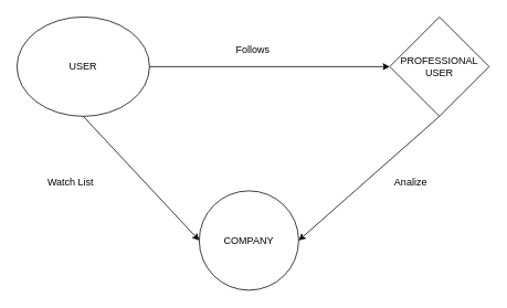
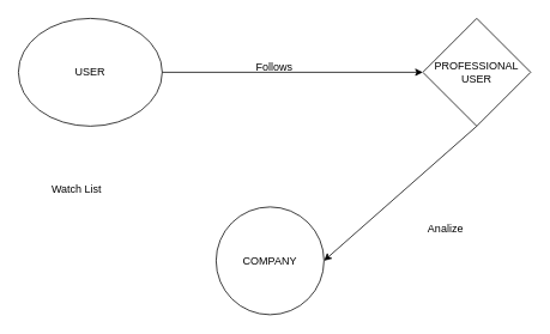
- <mxCell id="9" value="Follows" style="text;html=1;strokeColor=none;fillColor=none;align=center;verticalAlign=middle;whiteSpace=wrap;rounded=0;" parent="1" vertex="1"><mxGeometry x="270" y="50" width="70" height="20" as="geometry" /></mxCell>
+ <mxCell id="9" value="Follows" style="text;html=1;strokeColor=none;fillColor=none;align=center;verticalAlign=middle;whiteSpace=wrap;rounded=0;" parent="1" vertex="1"><mxGeometry x="270" y="65" width="70" height="20" as="geometry" /></mxCell>
- <mxCell id="7" value="" style="endArrow=classic;html=1;exitX=0.5;exitY=1;exitDx=0;exitDy=0;entryX=0;entryY=0.5;entryDx=0;entryDy=0;" parent="1" source="2" target="4" edge="1"><mxGeometry width="50" height="50" relative="1" as="geometry"><mxPoint x="230" y="190" as="sourcePoint" /><mxPoint x="280" y="140" as="targetPoint" /></mxGeometry></mxCell>
- <mxCell id="10" value="Watch List" style="text;html=1;strokeColor=none;fillColor=none;align=center;verticalAlign=middle;whiteSpace=wrap;rounded=0;" parent="1" vertex="1"><mxGeometry x="50" y="210" width="70" height="20" as="geometry" /></mxCell>
+ <mxCell id="10" value="Watch List" style="text;html=1;strokeColor=none;fillColor=none;align=center;verticalAlign=middle;whiteSpace=wrap;rounded=0;" parent="1" vertex="1"><mxGeometry x="50" y="200" width="70" height="20" as="geometry" /></mxCell>
- <mxCell id="8" value="Analize" style="text;html=1;align=center;verticalAlign=middle;resizable=0;points=[];autosize=1;" parent="1" vertex="1"><mxGeometry x="470" y="210" width="50" height="20" as="geometry" /></mxCell>
+ <mxCell id="8" value="Analize" style="text;html=1;align=center;verticalAlign=middle;resizable=0;points=[];autosize=1;" parent="1" vertex="1"><mxGeometry x="470" y="245" width="50" height="20" as="geometry" /></mxCell>
